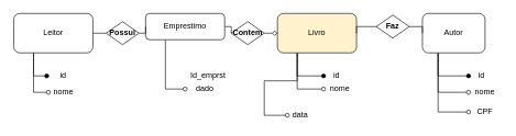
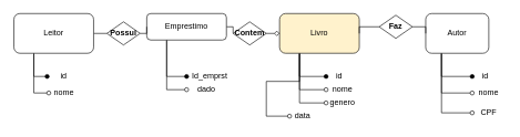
+ <mxCell id="6" style="edgeStyle=orthogonalEdgeStyle;rounded=0;orthogonalLoop=1;jettySize=auto;html=1;exitX=0.25;exitY=1;exitDx=0;exitDy=0;entryX=0;entryY=0.5;entryDx=0;entryDy=0;endArrow=oval;endFill=1;" edge="1" parent="1" source="9" target="19"><mxGeometry relative="1" as="geometry" /></mxCell>
+ <mxCell id="12" style="edgeStyle=orthogonalEdgeStyle;rounded=0;orthogonalLoop=1;jettySize=auto;html=1;exitX=0.25;exitY=1;exitDx=0;exitDy=0;entryX=0;entryY=0.5;entryDx=0;entryDy=0;endArrow=oval;endFill=0;" edge="1" parent="1" source="14" target="26"><mxGeometry relative="1" as="geometry" /></mxCell>
+ <mxCell id="26" value="genero" style="text;html=1;align=center;verticalAlign=middle;whiteSpace=wrap;rounded=0;" vertex="1" parent="1"><mxGeometry x="490" y="145" width="50" height="20" as="geometry" /></mxCell>
